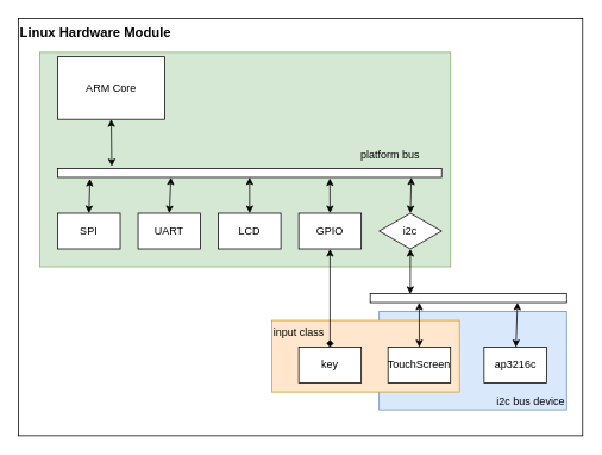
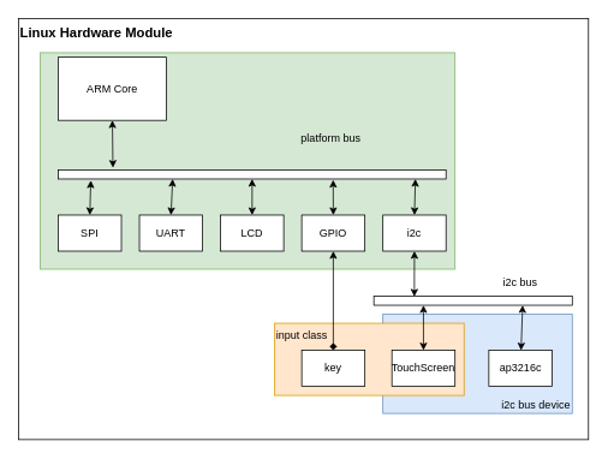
- <mxCell id="17" value="platform bus" style="text;html=1;strokeColor=none;fillColor=none;align=center;verticalAlign=middle;whiteSpace=wrap;rounded=0;" vertex="1" parent="1"><mxGeometry x="394" y="158" width="85" height="30" as="geometry" /></mxCell>
+ <mxCell id="17" value="platform bus" style="text;html=1;strokeColor=none;fillColor=none;align=center;verticalAlign=middle;whiteSpace=wrap;rounded=0;" vertex="1" parent="1"><mxGeometry x="324" y="138" width="85" height="30" as="geometry" /></mxCell>
- <mxCell id="14" value="i2c" style="rhombus;whiteSpace=wrap;html=1;" vertex="1" parent="1"><mxGeometry x="424" y="238" width="70" height="40" as="geometry" /></mxCell>
+ <mxCell id="14" value="i2c" style="rounded=0;whiteSpace=wrap;html=1;" vertex="1" parent="1"><mxGeometry x="424" y="238" width="70" height="40" as="geometry" /></mxCell>
+ <mxCell id="18" value="i2c bus" style="text;html=1;strokeColor=none;fillColor=none;align=center;verticalAlign=middle;whiteSpace=wrap;rounded=0;" vertex="1" parent="1"><mxGeometry x="534" y="298" width="85" height="30" as="geometry" /></mxCell>
